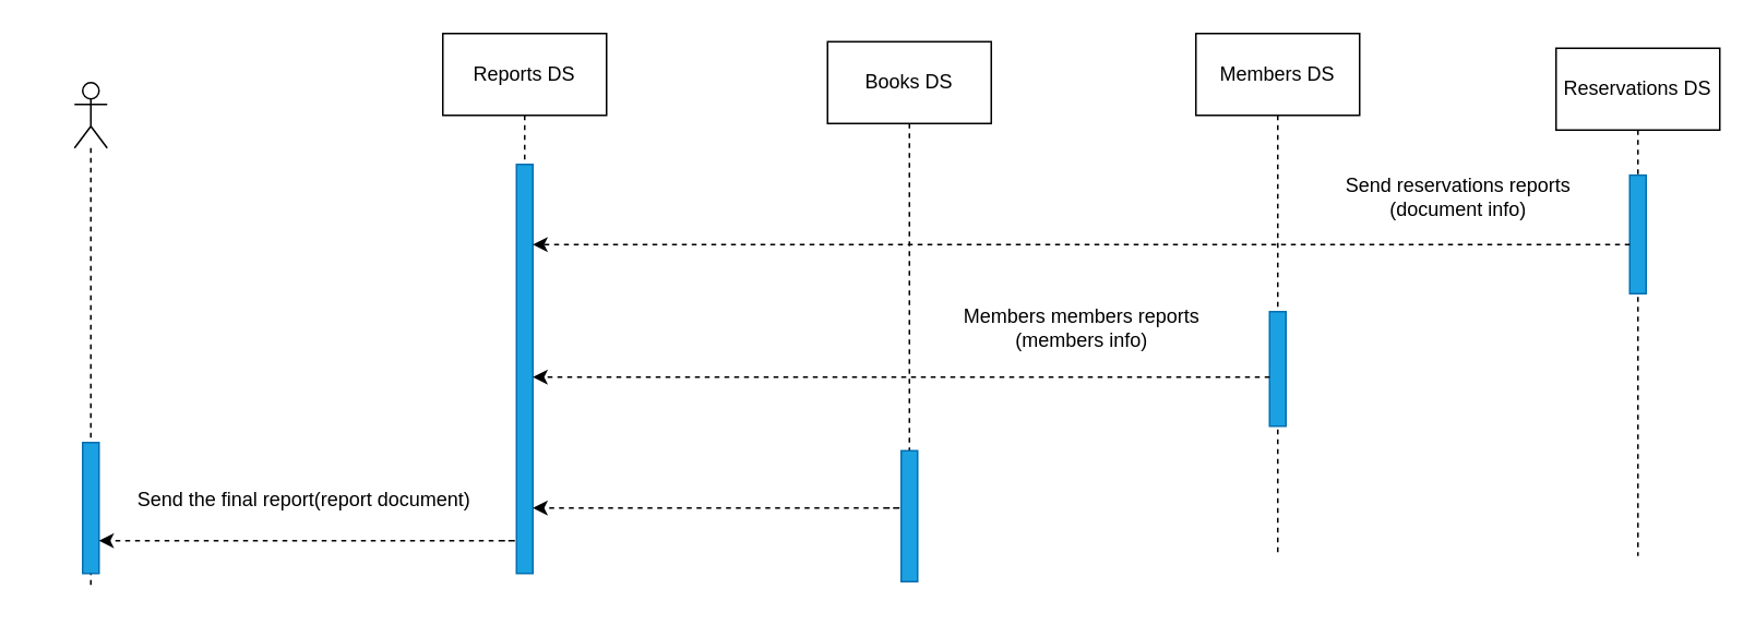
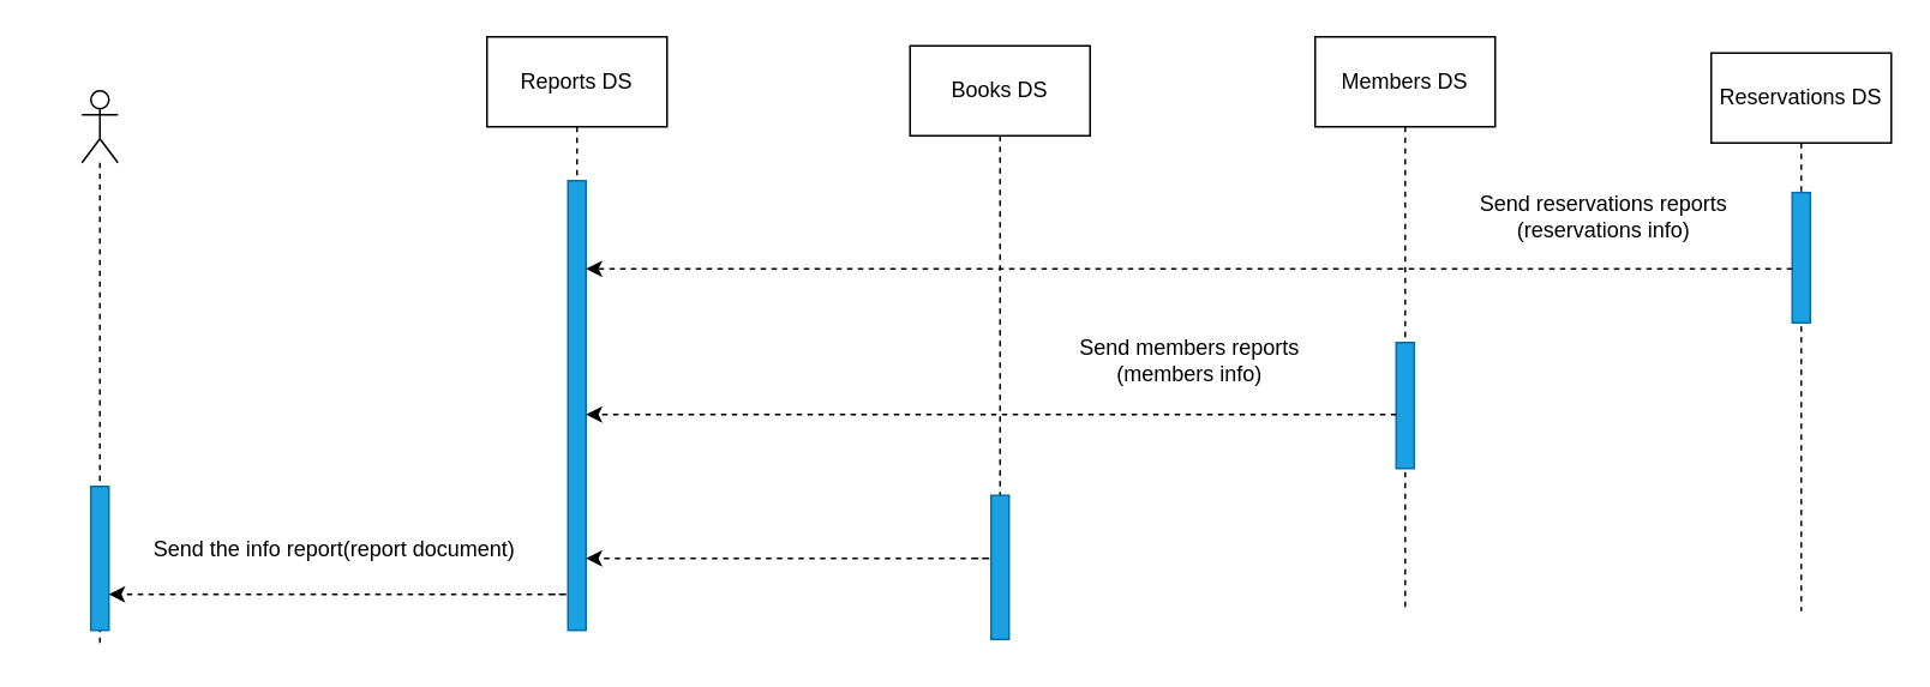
- <mxCell id="21" value="Send reservations reports&lt;div&gt;(document info)&lt;/div&gt;" style="text;html=1;align=center;verticalAlign=middle;resizable=0;points=[];autosize=1;strokeColor=none;fillColor=none;" parent="2" vertex="1"><mxGeometry x="790" y="80" width="160" height="40" as="geometry" /></mxCell>
+ <mxCell id="21" value="Send reservations reports&lt;div&gt;(reservations info)&lt;/div&gt;" style="text;html=1;align=center;verticalAlign=middle;resizable=0;points=[];autosize=1;strokeColor=none;fillColor=none;" parent="2" vertex="1"><mxGeometry x="790" y="80" width="160" height="40" as="geometry" /></mxCell>
- <mxCell id="22" value="Members members reports&lt;div&gt;(members info)&lt;/div&gt;" style="text;html=1;align=center;verticalAlign=middle;resizable=0;points=[];autosize=1;strokeColor=none;fillColor=none;" parent="2" vertex="1"><mxGeometry x="565" y="160" width="150" height="40" as="geometry" /></mxCell>
+ <mxCell id="22" value="Send members reports&lt;div&gt;(members info)&lt;/div&gt;" style="text;html=1;align=center;verticalAlign=middle;resizable=0;points=[];autosize=1;strokeColor=none;fillColor=none;" parent="2" vertex="1"><mxGeometry x="565" y="160" width="150" height="40" as="geometry" /></mxCell>
- <mxCell id="24" value="Send the final report(report document)" style="text;html=1;align=center;verticalAlign=middle;resizable=0;points=[];autosize=1;strokeColor=none;fillColor=none;" parent="2" vertex="1"><mxGeometry x="50" y="270" width="230" height="30" as="geometry" /></mxCell>
+ <mxCell id="24" value="Send the info report(report document)" style="text;html=1;align=center;verticalAlign=middle;resizable=0;points=[];autosize=1;strokeColor=none;fillColor=none;" parent="2" vertex="1"><mxGeometry x="50" y="270" width="230" height="30" as="geometry" /></mxCell>
